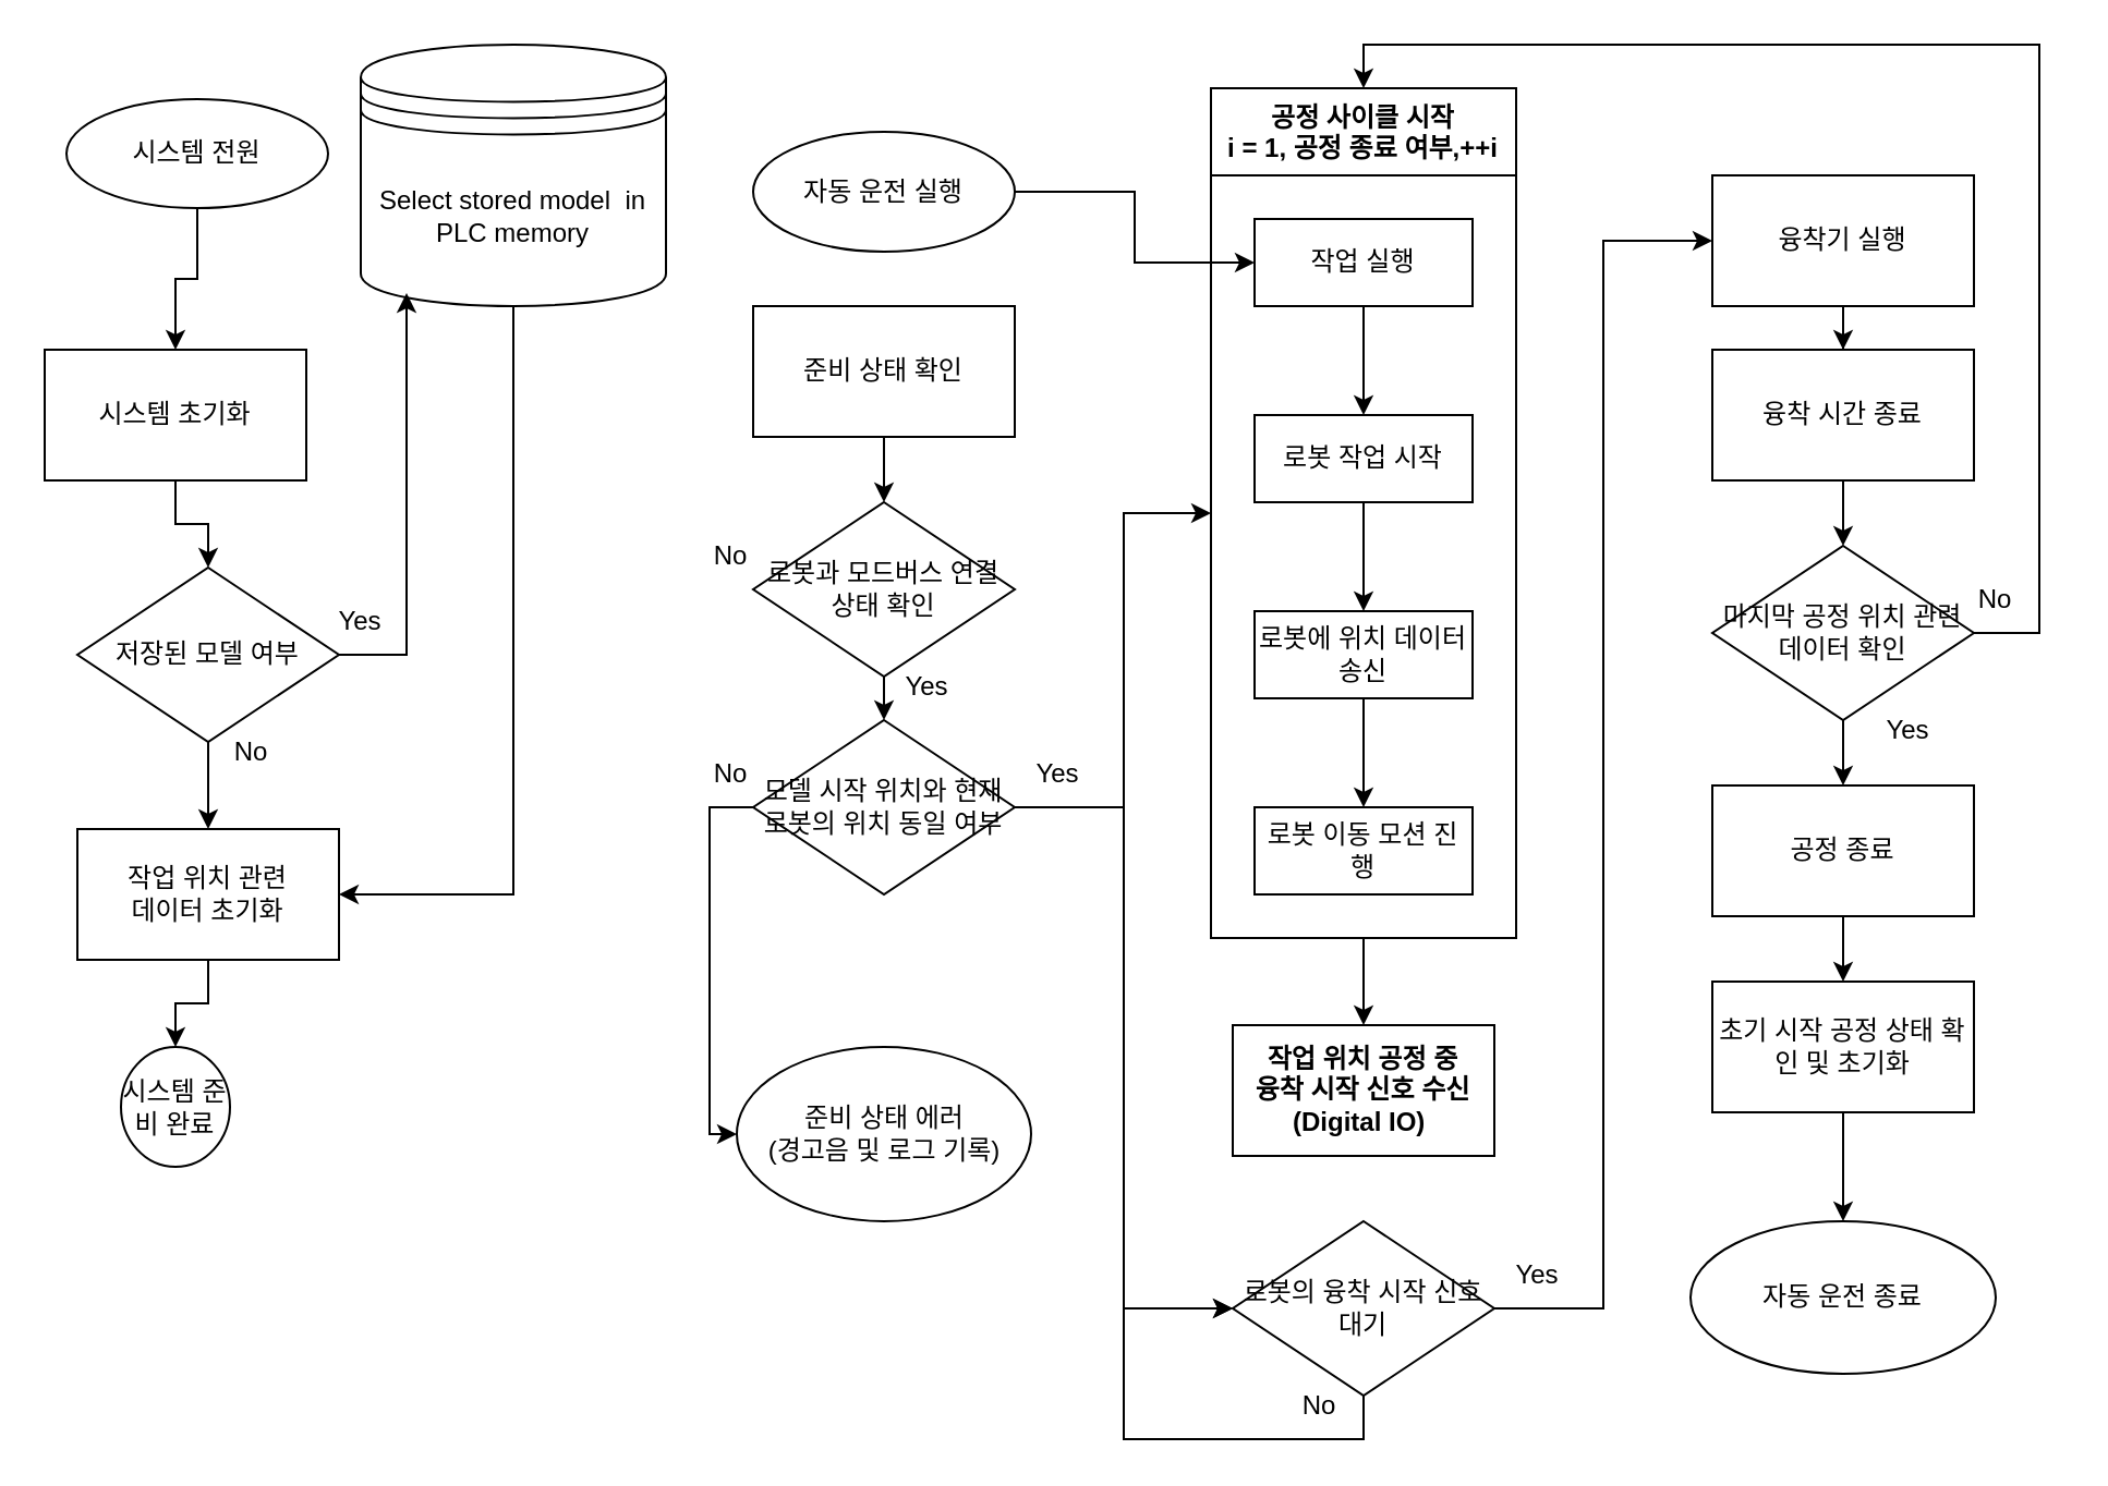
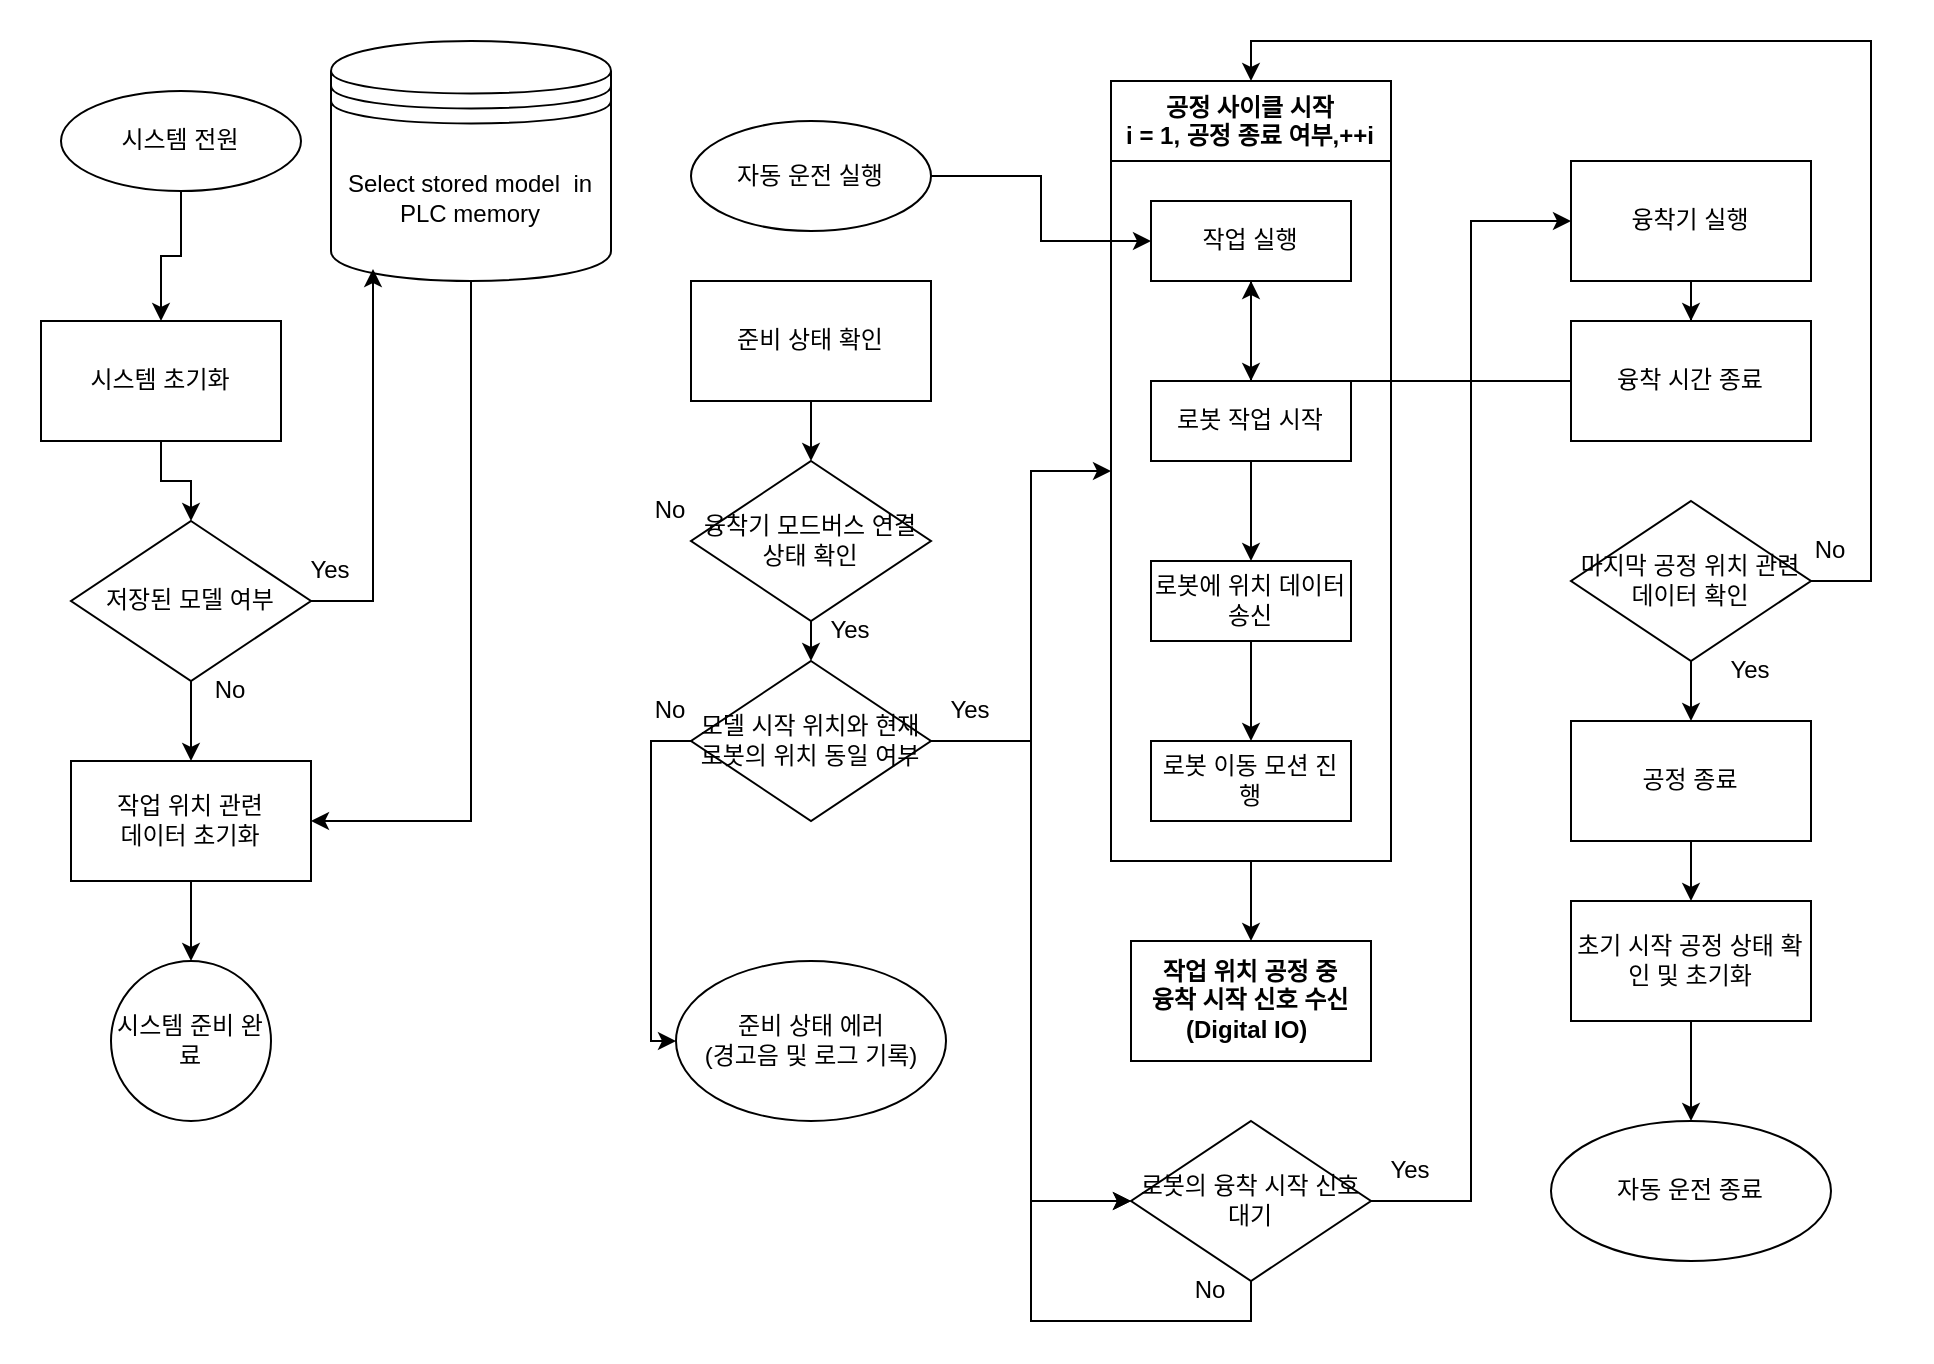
- <mxCell id="49" value="" style="edgeStyle=orthogonalEdgeStyle;rounded=0;orthogonalLoop=1;jettySize=auto;html=1;" edge="1" parent="1" source="50" target="52"><mxGeometry relative="1" as="geometry" /></mxCell>
+ <mxCell id="49" value="" style="edgeStyle=orthogonalEdgeStyle;rounded=0;orthogonalLoop=1;jettySize=auto;html=1;" edge="1" parent="1" source="50" target="32"><mxGeometry relative="1" as="geometry" /></mxCell>
- <mxCell id="28" value="로봇과 모드버스 연결 상태 확인" style="rhombus;whiteSpace=wrap;html=1;" vertex="1" parent="1"><mxGeometry x="345" y="230" width="120" height="80" as="geometry" /></mxCell>
+ <mxCell id="28" value="융착기 모드버스 연결 상태 확인" style="rhombus;whiteSpace=wrap;html=1;" vertex="1" parent="1"><mxGeometry x="345" y="230" width="120" height="80" as="geometry" /></mxCell>
- <mxCell id="15" value="시스템 준비 완료" style="ellipse;whiteSpace=wrap;html=1;rounded=0;" vertex="1" parent="1"><mxGeometry x="55" y="480" width="50" height="55" as="geometry" /></mxCell>
+ <mxCell id="15" value="시스템 준비 완료" style="ellipse;whiteSpace=wrap;html=1;rounded=0;" vertex="1" parent="1"><mxGeometry x="55" y="480" width="80" height="80" as="geometry" /></mxCell>
